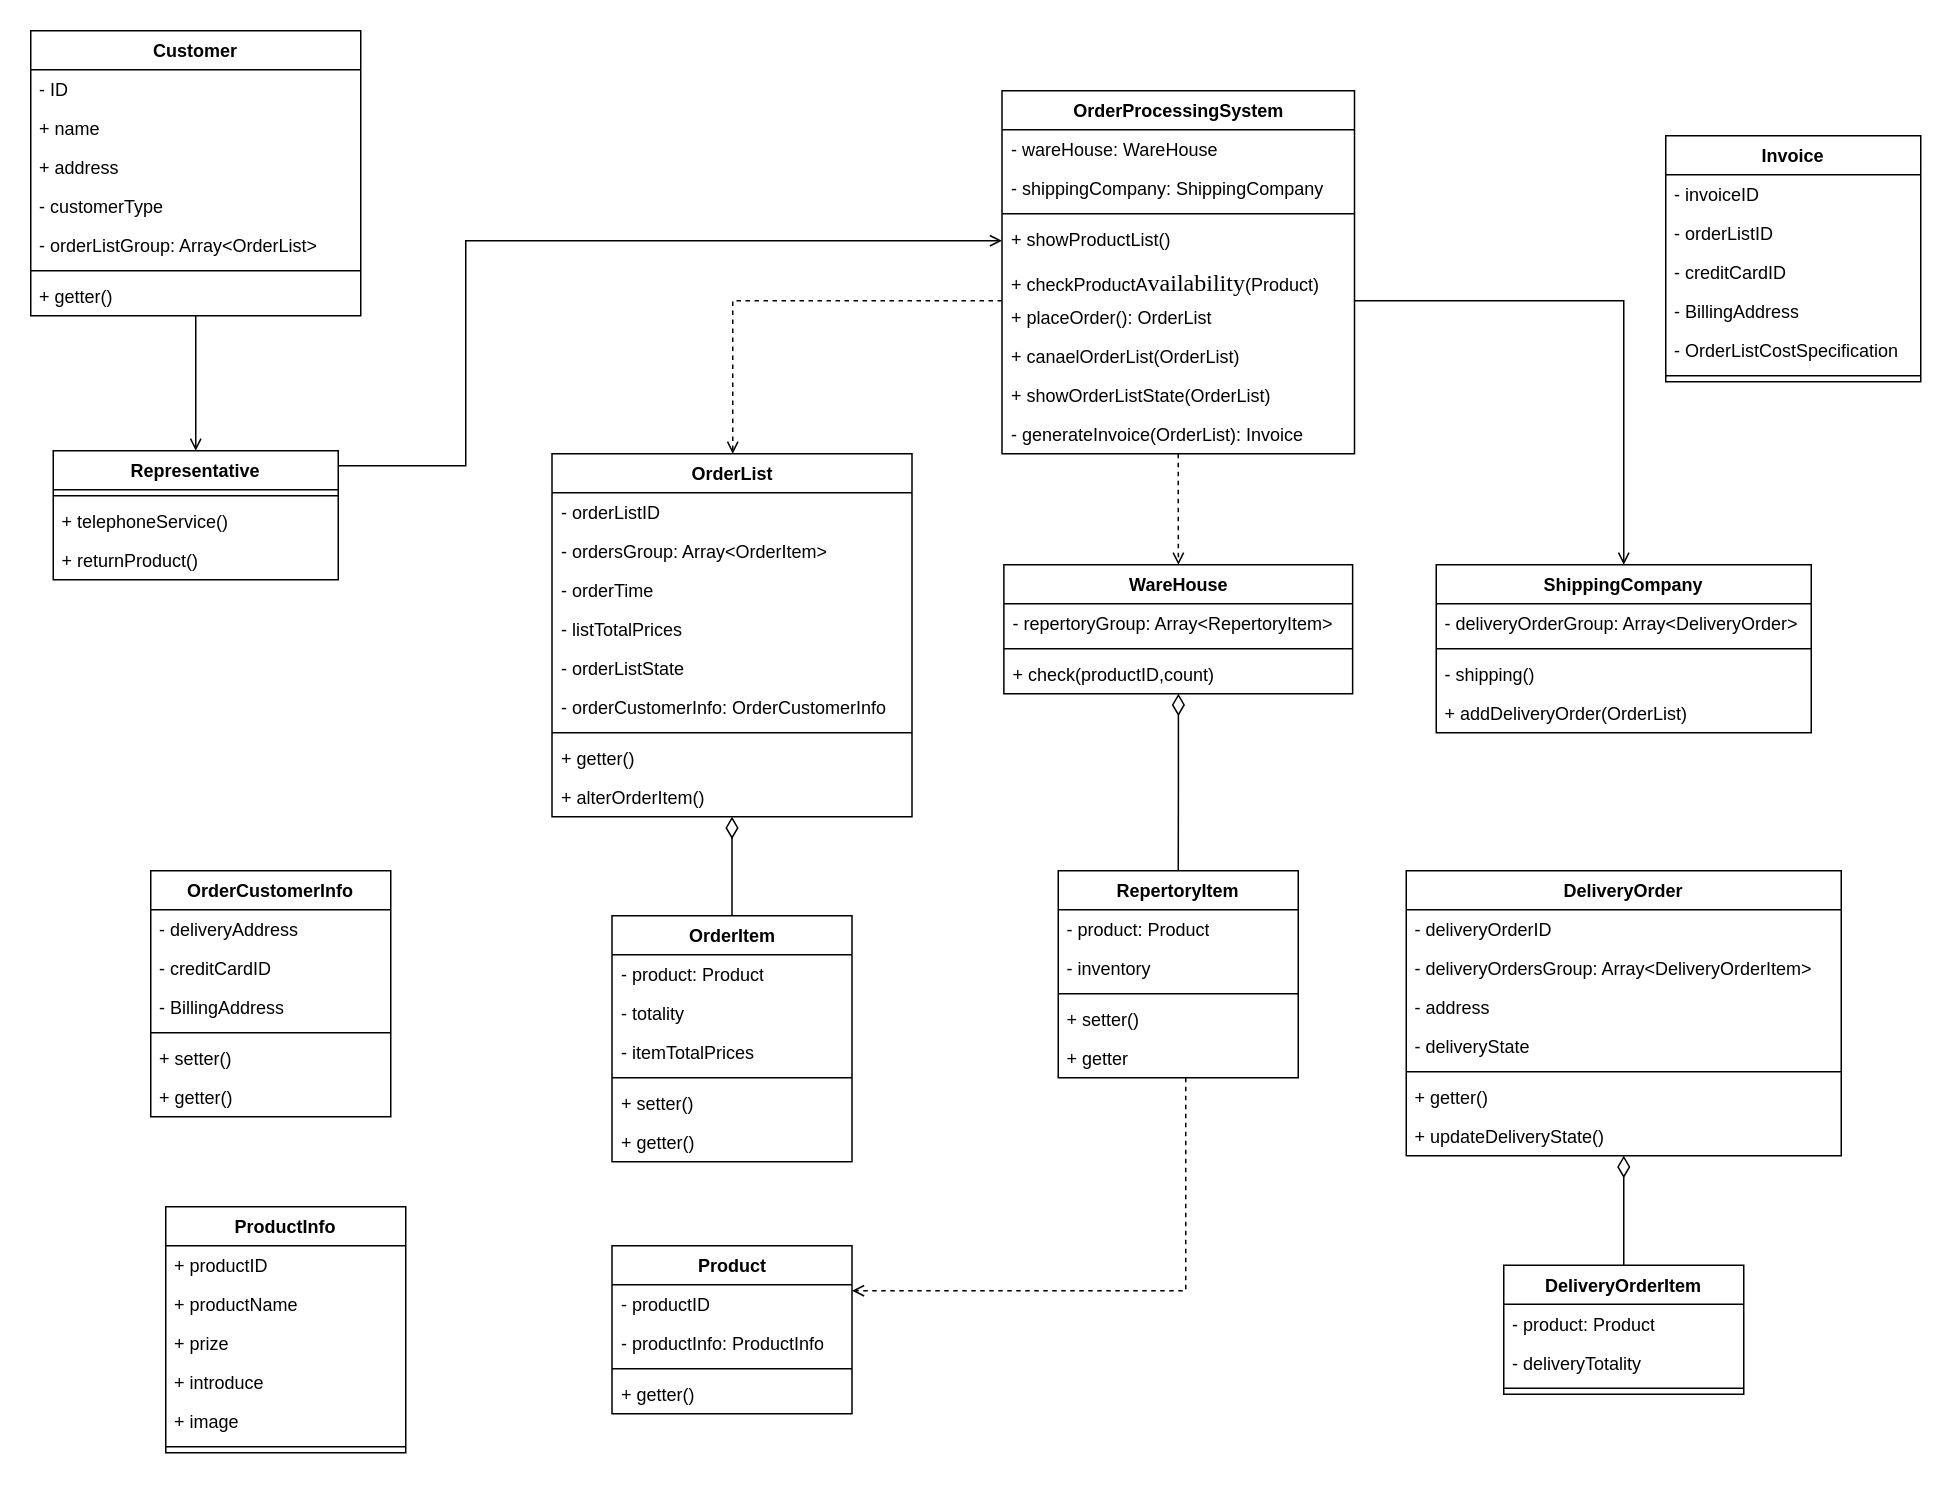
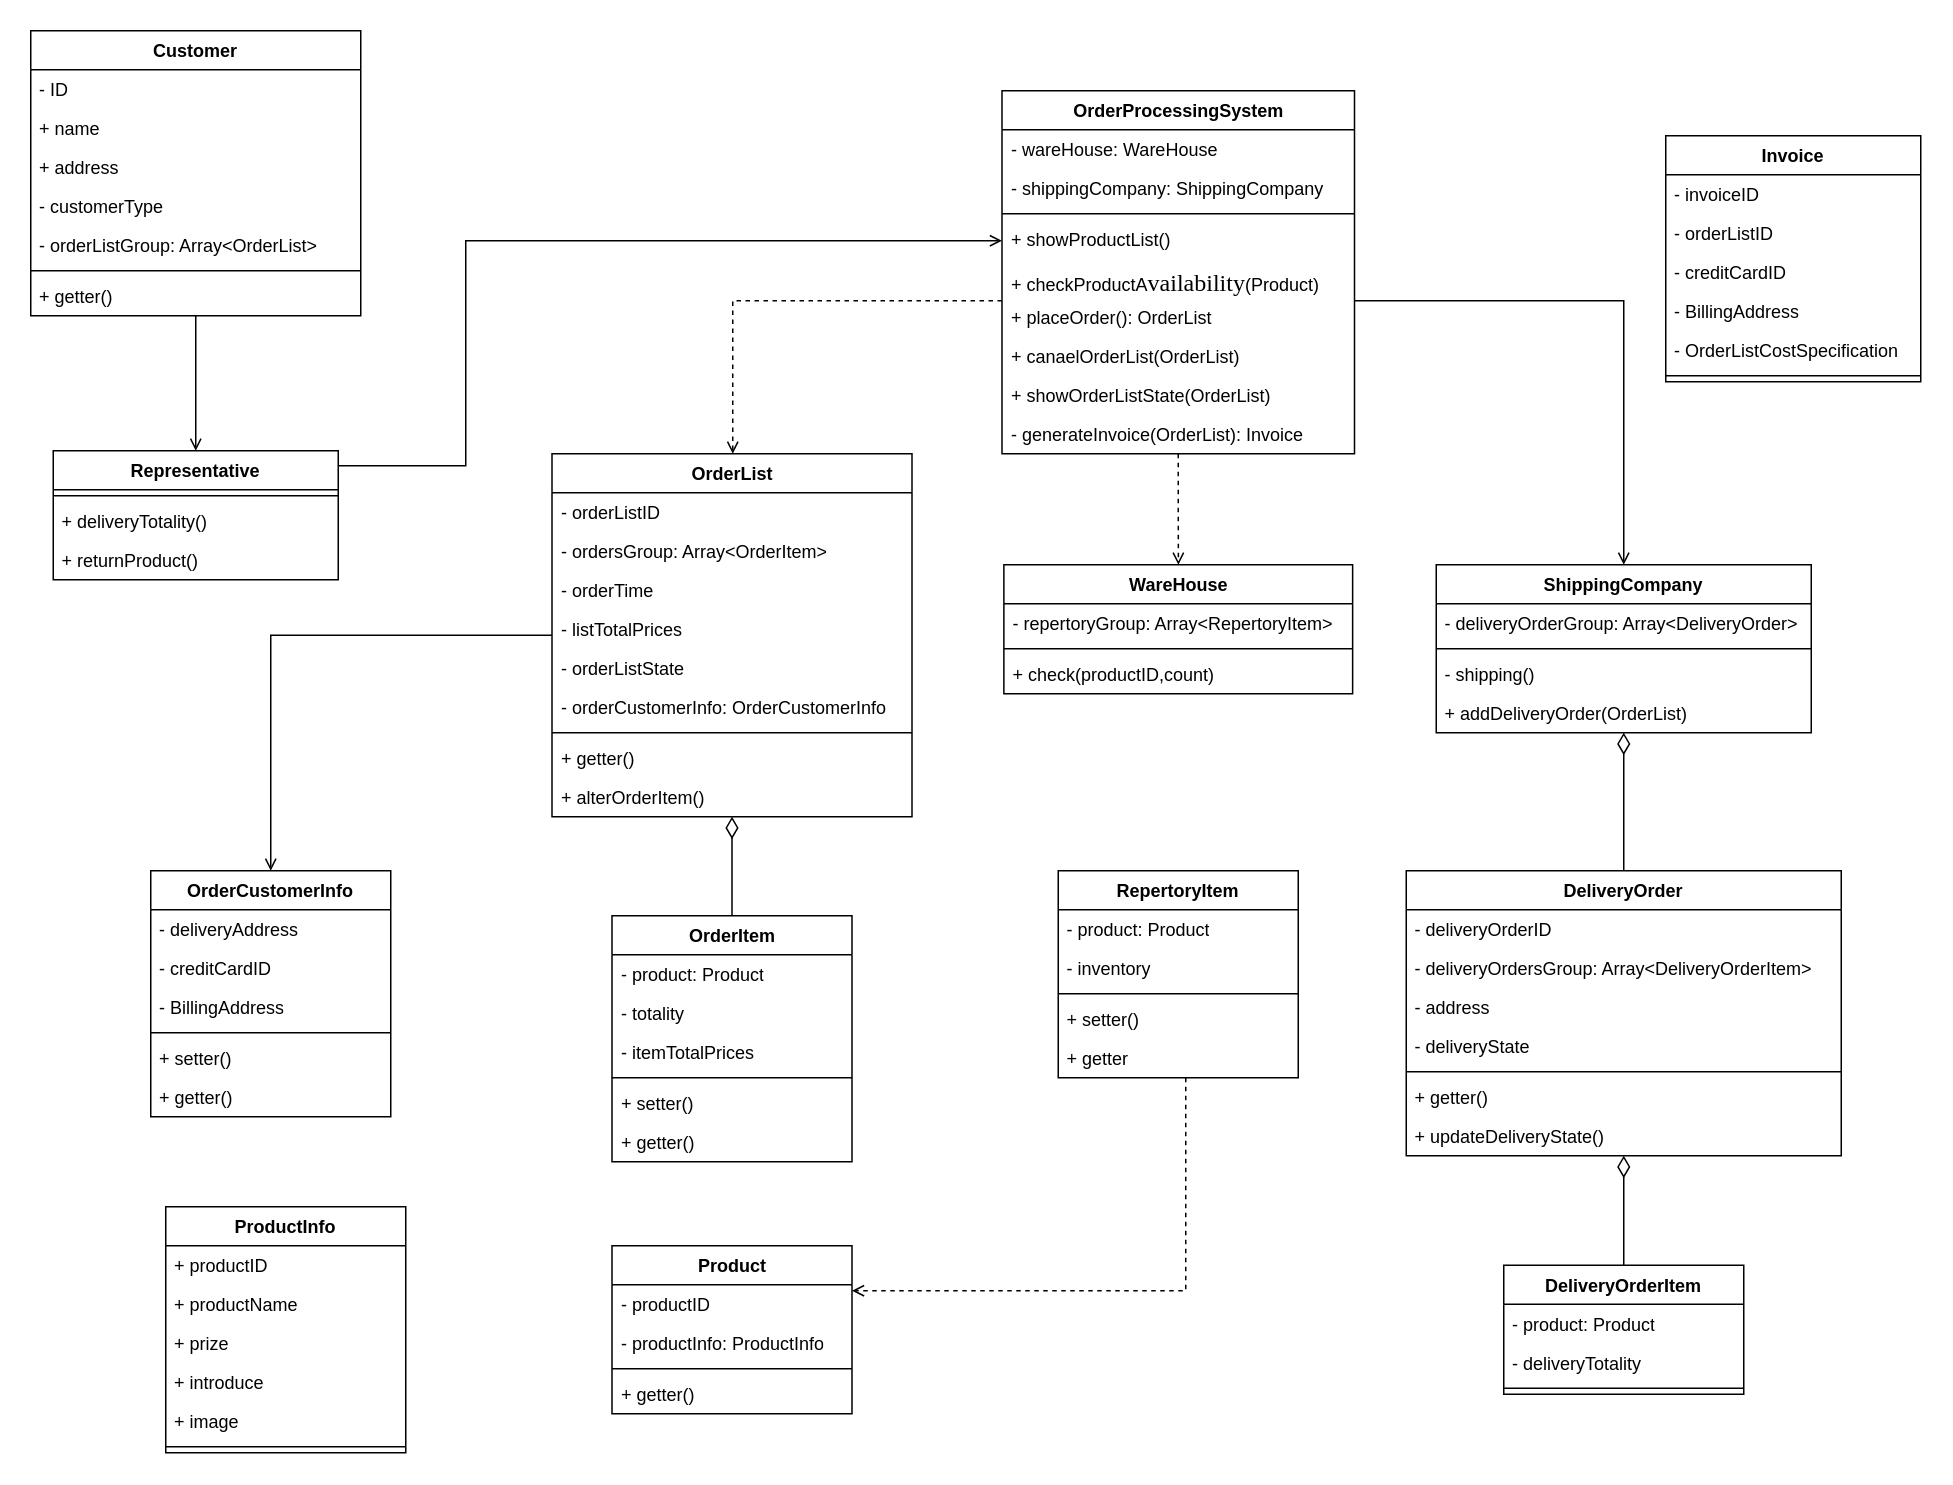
- <mxCell id="14" value="+ telephoneService()" style="text;strokeColor=none;fillColor=none;align=left;verticalAlign=top;spacingLeft=4;spacingRight=4;overflow=hidden;rotatable=0;points=[[0,0.5],[1,0.5]];portConstraint=eastwest;whiteSpace=wrap;html=1;movable=0;resizable=0;deletable=0;editable=0;locked=1;connectable=0;" parent="12" vertex="1"><mxGeometry y="34" width="190" height="26" as="geometry" /></mxCell>
+ <mxCell id="14" value="+ deliveryTotality()" style="text;strokeColor=none;fillColor=none;align=left;verticalAlign=top;spacingLeft=4;spacingRight=4;overflow=hidden;rotatable=0;points=[[0,0.5],[1,0.5]];portConstraint=eastwest;whiteSpace=wrap;html=1;movable=0;resizable=0;deletable=0;editable=0;locked=1;connectable=0;" parent="12" vertex="1"><mxGeometry y="34" width="190" height="26" as="geometry" /></mxCell>
+ <mxCell id="29" style="edgeStyle=orthogonalEdgeStyle;rounded=0;orthogonalLoop=1;jettySize=auto;html=1;endArrow=open;endFill=0;movable=0;resizable=0;rotatable=0;deletable=0;editable=0;locked=1;connectable=0;" parent="1" source="30" target="47" edge="1"><mxGeometry relative="1" as="geometry" /></mxCell>
- <mxCell id="54" style="edgeStyle=orthogonalEdgeStyle;rounded=0;orthogonalLoop=1;jettySize=auto;html=1;endArrow=none;endFill=0;entryX=0.5;entryY=0;entryDx=0;entryDy=0;startArrow=diamondThin;startFill=0;startSize=12;movable=0;resizable=0;rotatable=0;deletable=0;editable=0;locked=1;connectable=0;" parent="1" source="55" target="60" edge="1"><mxGeometry relative="1" as="geometry" /></mxCell>
+ <mxCell id="86" style="edgeStyle=orthogonalEdgeStyle;rounded=0;orthogonalLoop=1;jettySize=auto;html=1;endArrow=none;endFill=0;startArrow=diamondThin;startFill=0;startSize=12;movable=0;resizable=0;rotatable=0;deletable=0;editable=0;locked=1;connectable=0;" parent="1" source="87" target="67" edge="1"><mxGeometry relative="1" as="geometry" /></mxCell>
